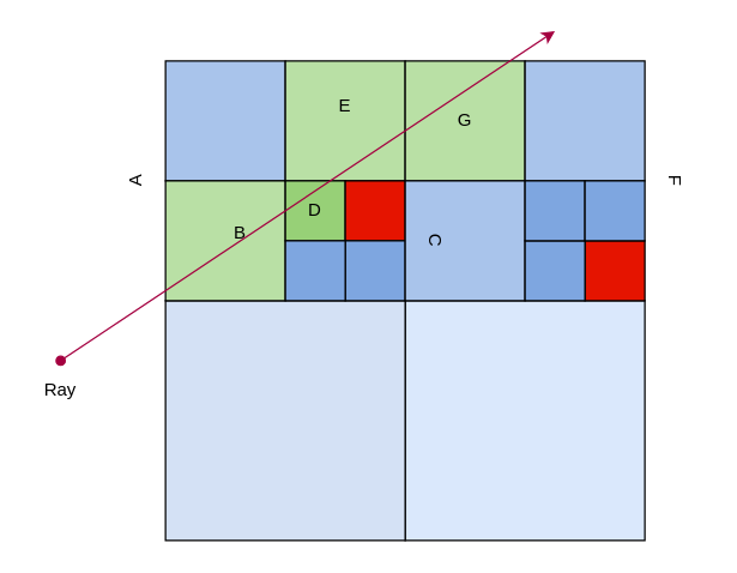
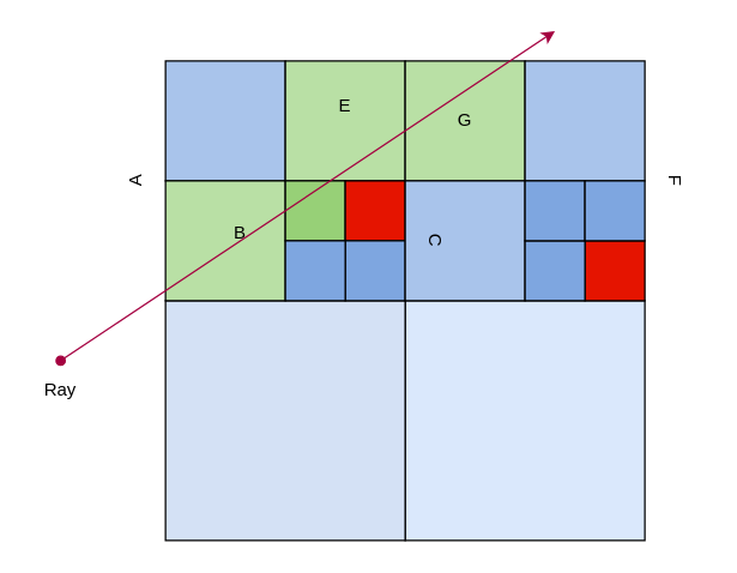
- <mxCell id="13" value="D" style="text;html=1;strokeColor=none;fillColor=none;align=center;verticalAlign=middle;whiteSpace=wrap;rounded=0;" vertex="1" parent="1"><mxGeometry x="190" y="130" width="40" height="20" as="geometry" /></mxCell>
